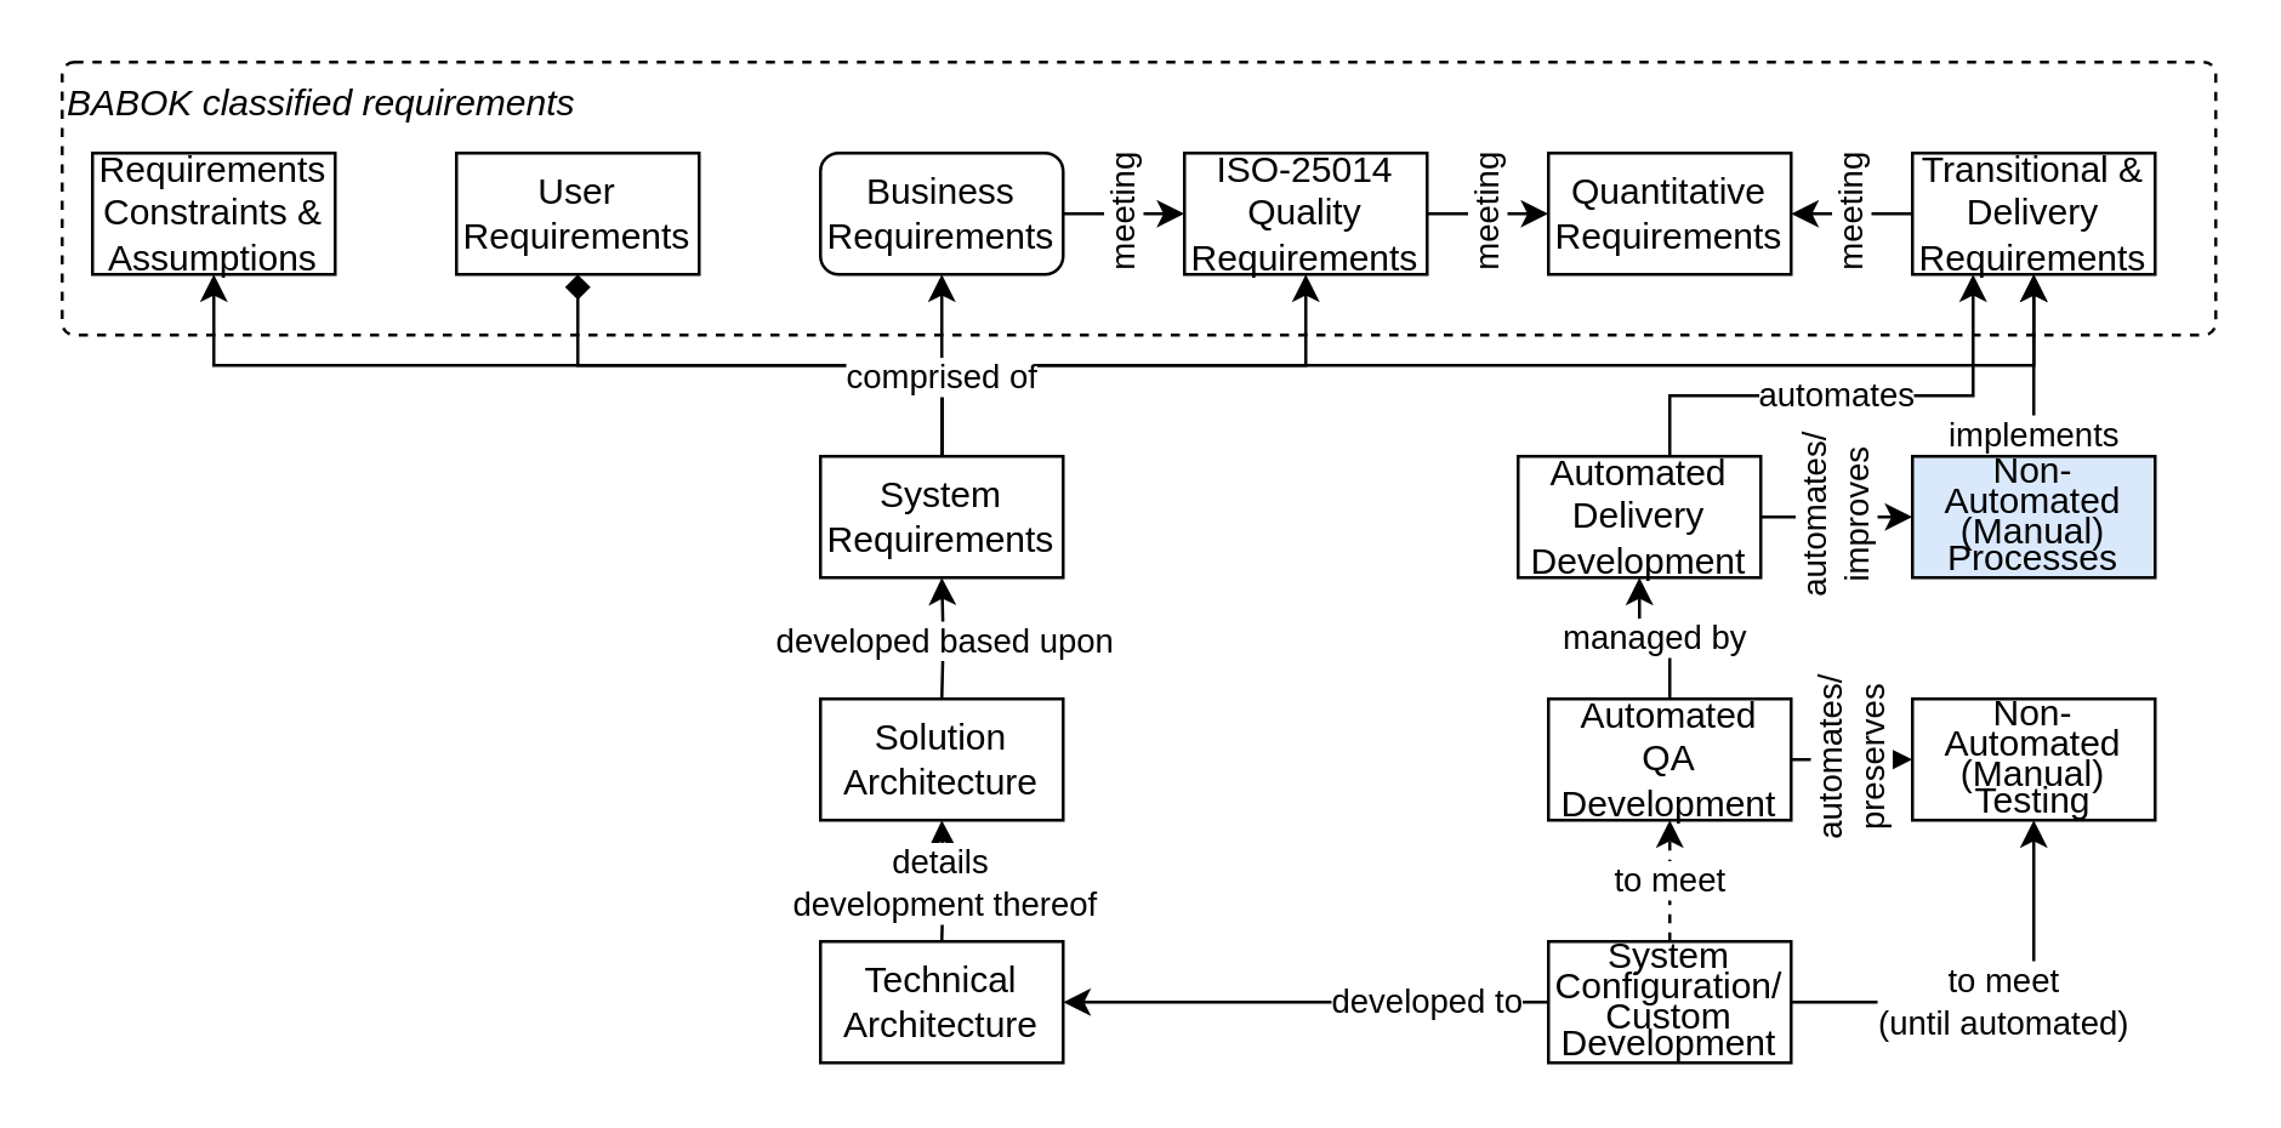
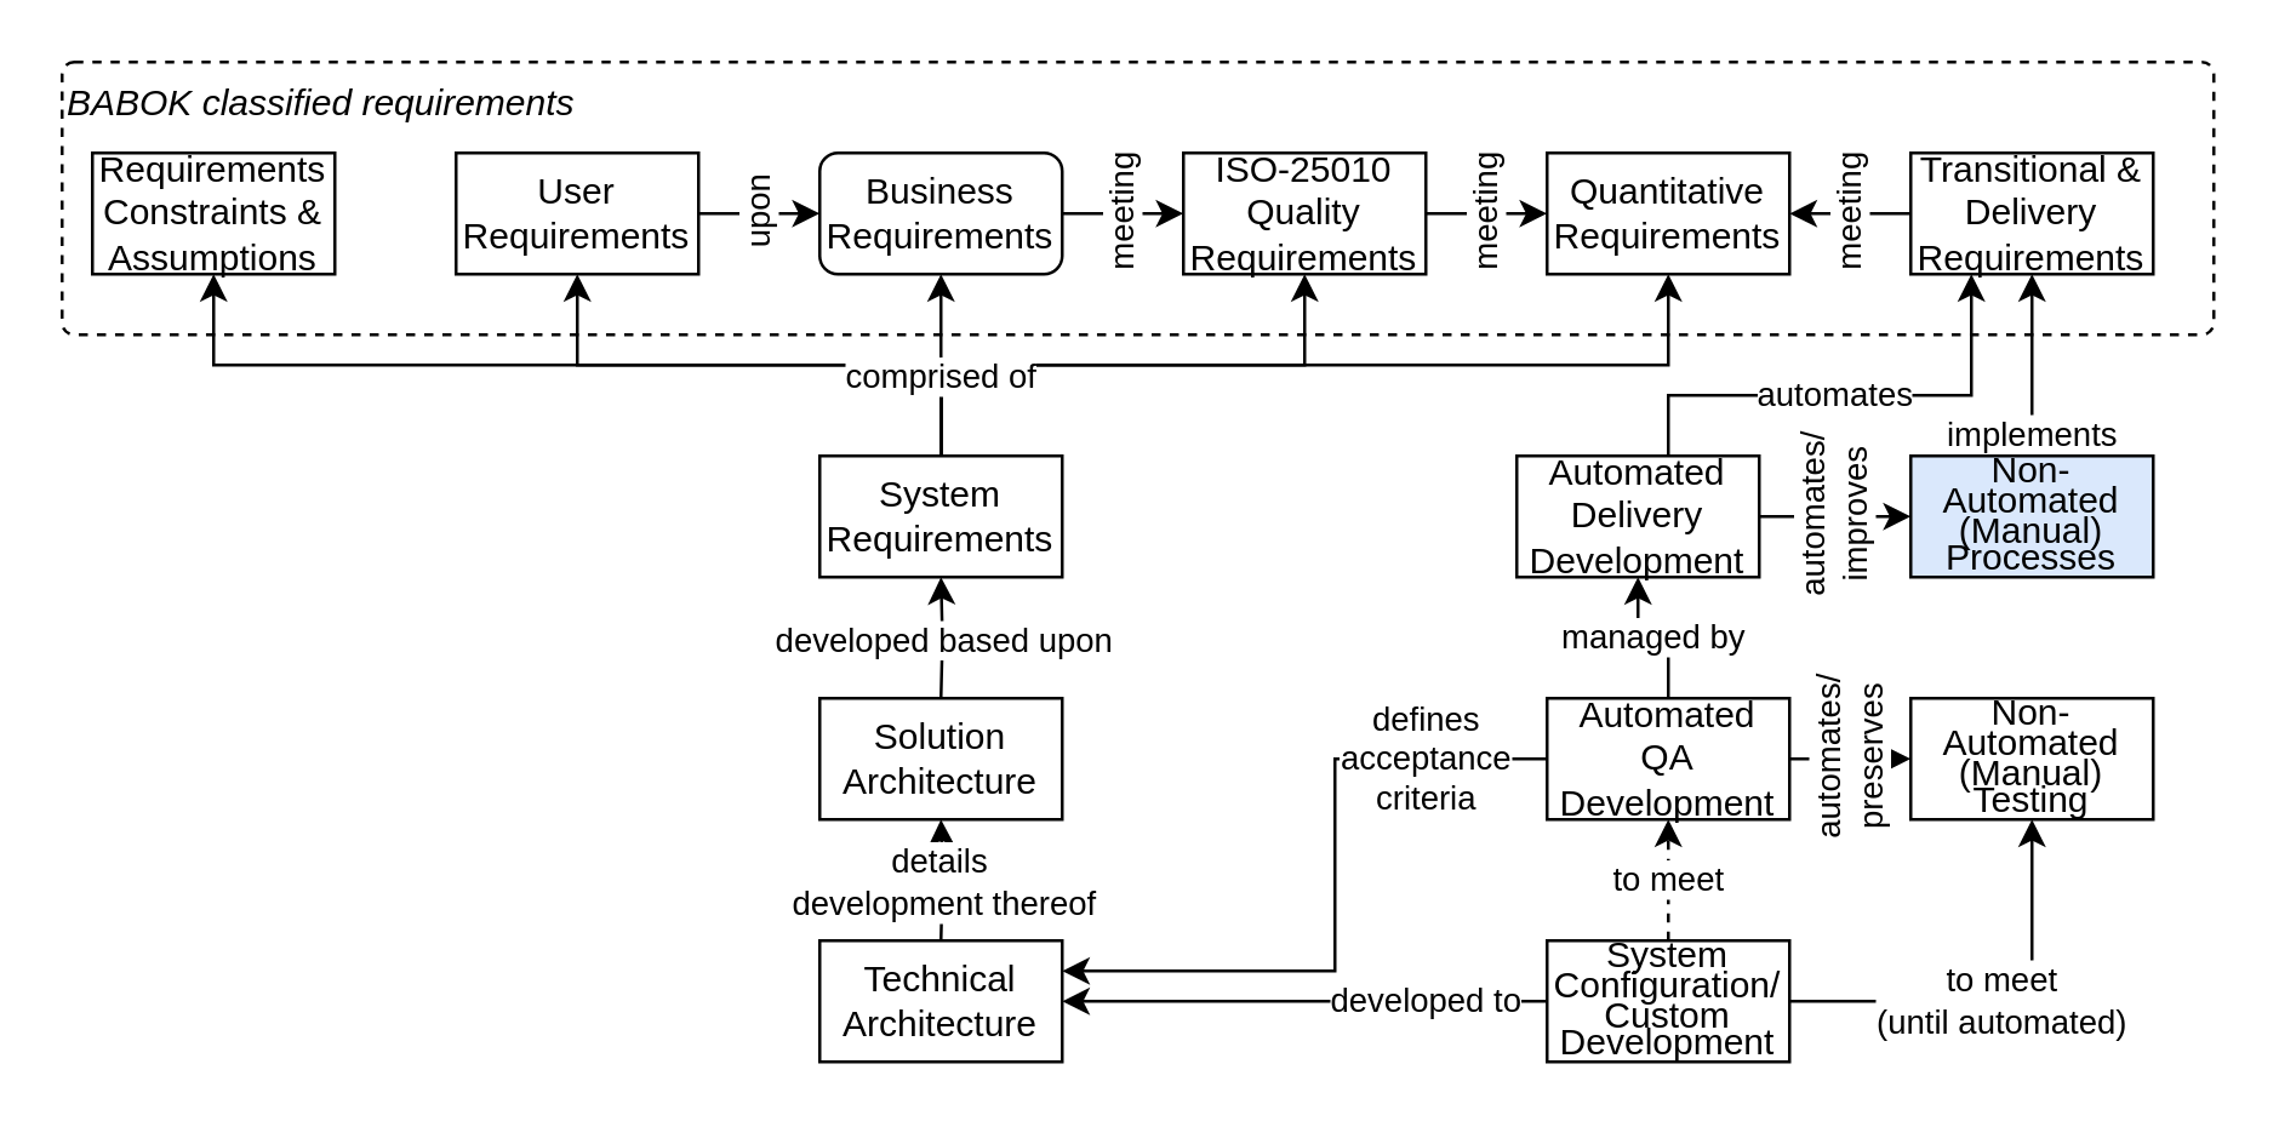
+ <mxCell id="26" value="upon" style="edgeStyle=orthogonalEdgeStyle;rounded=0;orthogonalLoop=1;jettySize=auto;html=1;horizontal=0;exitX=1;exitY=0.5;exitDx=0;exitDy=0;entryX=0;entryY=0.5;entryDx=0;entryDy=0;" edge="1" parent="1" source="5" target="4"><mxGeometry relative="1" as="geometry"><mxPoint x="460" y="80" as="sourcePoint" /><mxPoint x="250" y="70" as="targetPoint" /></mxGeometry></mxCell>
- <mxCell id="9" value="ISO-25014&lt;br&gt;Quality&lt;br&gt;Requirements" style="rounded=0;whiteSpace=wrap;html=1;" vertex="1" parent="1"><mxGeometry x="390" y="50" width="80" height="40" as="geometry" /></mxCell>
+ <mxCell id="9" value="ISO-25010&lt;br&gt;Quality&lt;br&gt;Requirements" style="rounded=0;whiteSpace=wrap;html=1;" vertex="1" parent="1"><mxGeometry x="390" y="50" width="80" height="40" as="geometry" /></mxCell>
- <mxCell id="10" value="" style="edgeStyle=orthogonalEdgeStyle;rounded=0;orthogonalLoop=1;jettySize=auto;html=1;entryX=0.5;entryY=1;entryDx=0;entryDy=0;exitX=0.5;exitY=0;exitDx=0;exitDy=0;endArrow=diamond;" edge="1" parent="1" source="13" target="5"><mxGeometry x="-0.111" relative="1" as="geometry"><mxPoint as="offset" /></mxGeometry></mxCell>
+ <mxCell id="10" value="" style="edgeStyle=orthogonalEdgeStyle;rounded=0;orthogonalLoop=1;jettySize=auto;html=1;entryX=0.5;entryY=1;entryDx=0;entryDy=0;exitX=0.5;exitY=0;exitDx=0;exitDy=0;" edge="1" parent="1" source="13" target="5"><mxGeometry x="-0.111" relative="1" as="geometry"><mxPoint as="offset" /></mxGeometry></mxCell>
- <mxCell id="11" value="" style="edgeStyle=orthogonalEdgeStyle;rounded=0;orthogonalLoop=1;jettySize=auto;html=1;exitX=0.5;exitY=0;exitDx=0;exitDy=0;" edge="1" parent="1" target="7" source="13"><mxGeometry x="0.25" relative="1" as="geometry"><mxPoint as="offset" /><mxPoint x="370" y="150" as="sourcePoint" /></mxGeometry></mxCell>
+ <mxCell id="11" value="" style="edgeStyle=orthogonalEdgeStyle;rounded=0;orthogonalLoop=1;jettySize=auto;html=1;entryX=0.5;entryY=1;entryDx=0;entryDy=0;exitX=0.5;exitY=0;exitDx=0;exitDy=0;" edge="1" parent="1" target="6" source="13"><mxGeometry x="0.25" relative="1" as="geometry"><mxPoint as="offset" /><mxPoint x="370" y="150" as="sourcePoint" /></mxGeometry></mxCell>
+ <mxCell id="28" value="defines&lt;br&gt;acceptance&lt;br&gt;criteria" style="edgeStyle=orthogonalEdgeStyle;rounded=0;orthogonalLoop=1;jettySize=auto;html=1;exitX=0;exitY=0.5;exitDx=0;exitDy=0;entryX=1;entryY=0.25;entryDx=0;entryDy=0;" edge="1" parent="1" source="30" target="20"><mxGeometry x="-0.652" relative="1" as="geometry"><mxPoint x="360" y="330" as="targetPoint" /><Array as="points"><mxPoint x="440" y="250" /><mxPoint x="440" y="320" /></Array><mxPoint as="offset" /></mxGeometry></mxCell>
